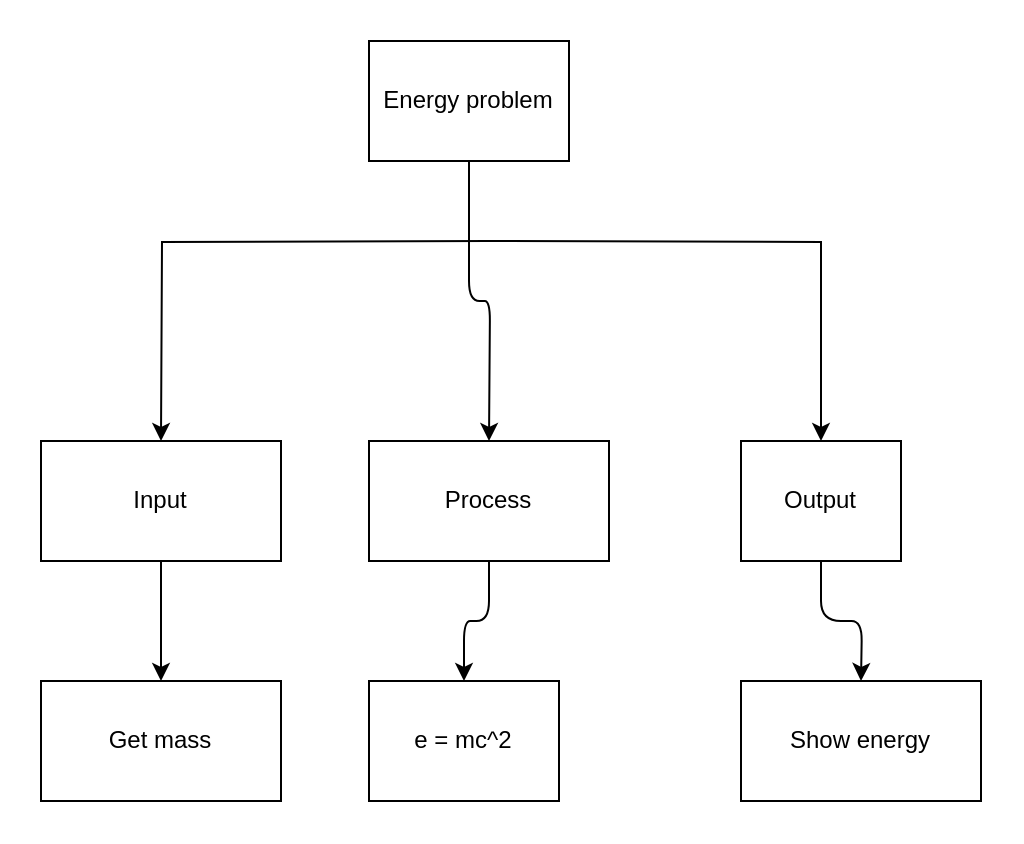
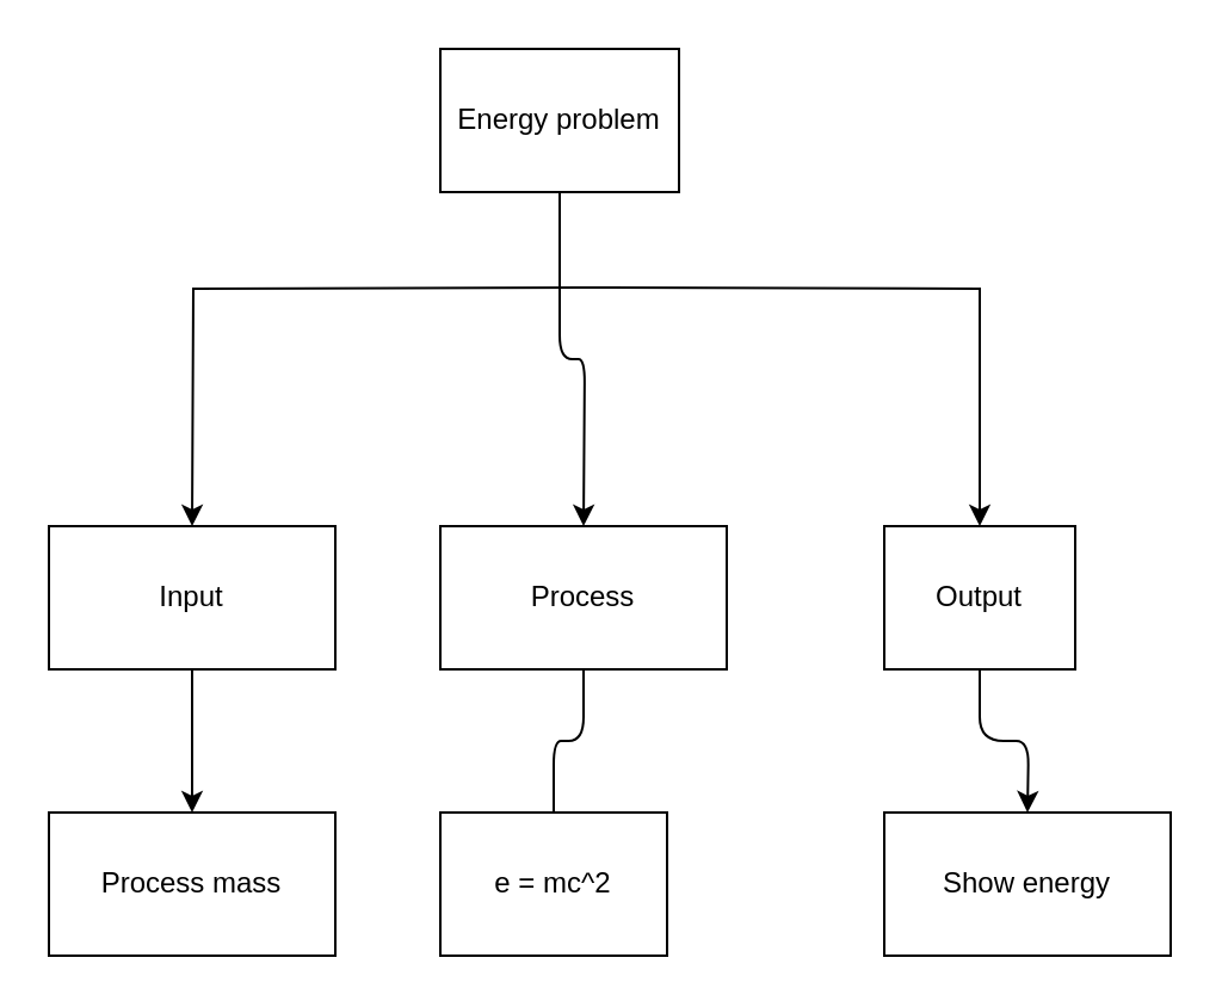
- <mxCell id="6" style="edgeStyle=orthogonalEdgeStyle;html=1;entryX=0.5;entryY=0;entryDx=0;entryDy=0;" edge="1" parent="1" source="7" target="13"><mxGeometry relative="1" as="geometry"><mxPoint x="244" y="330" as="targetPoint" /></mxGeometry></mxCell>
+ <mxCell id="6" style="edgeStyle=orthogonalEdgeStyle;html=1;entryX=0.5;entryY=0;entryDx=0;entryDy=0;endArrow=none;" edge="1" parent="1" source="7" target="13"><mxGeometry relative="1" as="geometry"><mxPoint x="244" y="330" as="targetPoint" /></mxGeometry></mxCell>
- <mxCell id="12" value="Get mass" style="rounded=0;whiteSpace=wrap;html=1;" vertex="1" parent="1"><mxGeometry x="20" y="340" width="120" height="60" as="geometry" /></mxCell>
+ <mxCell id="12" value="Process mass" style="rounded=0;whiteSpace=wrap;html=1;" vertex="1" parent="1"><mxGeometry x="20" y="340" width="120" height="60" as="geometry" /></mxCell>
